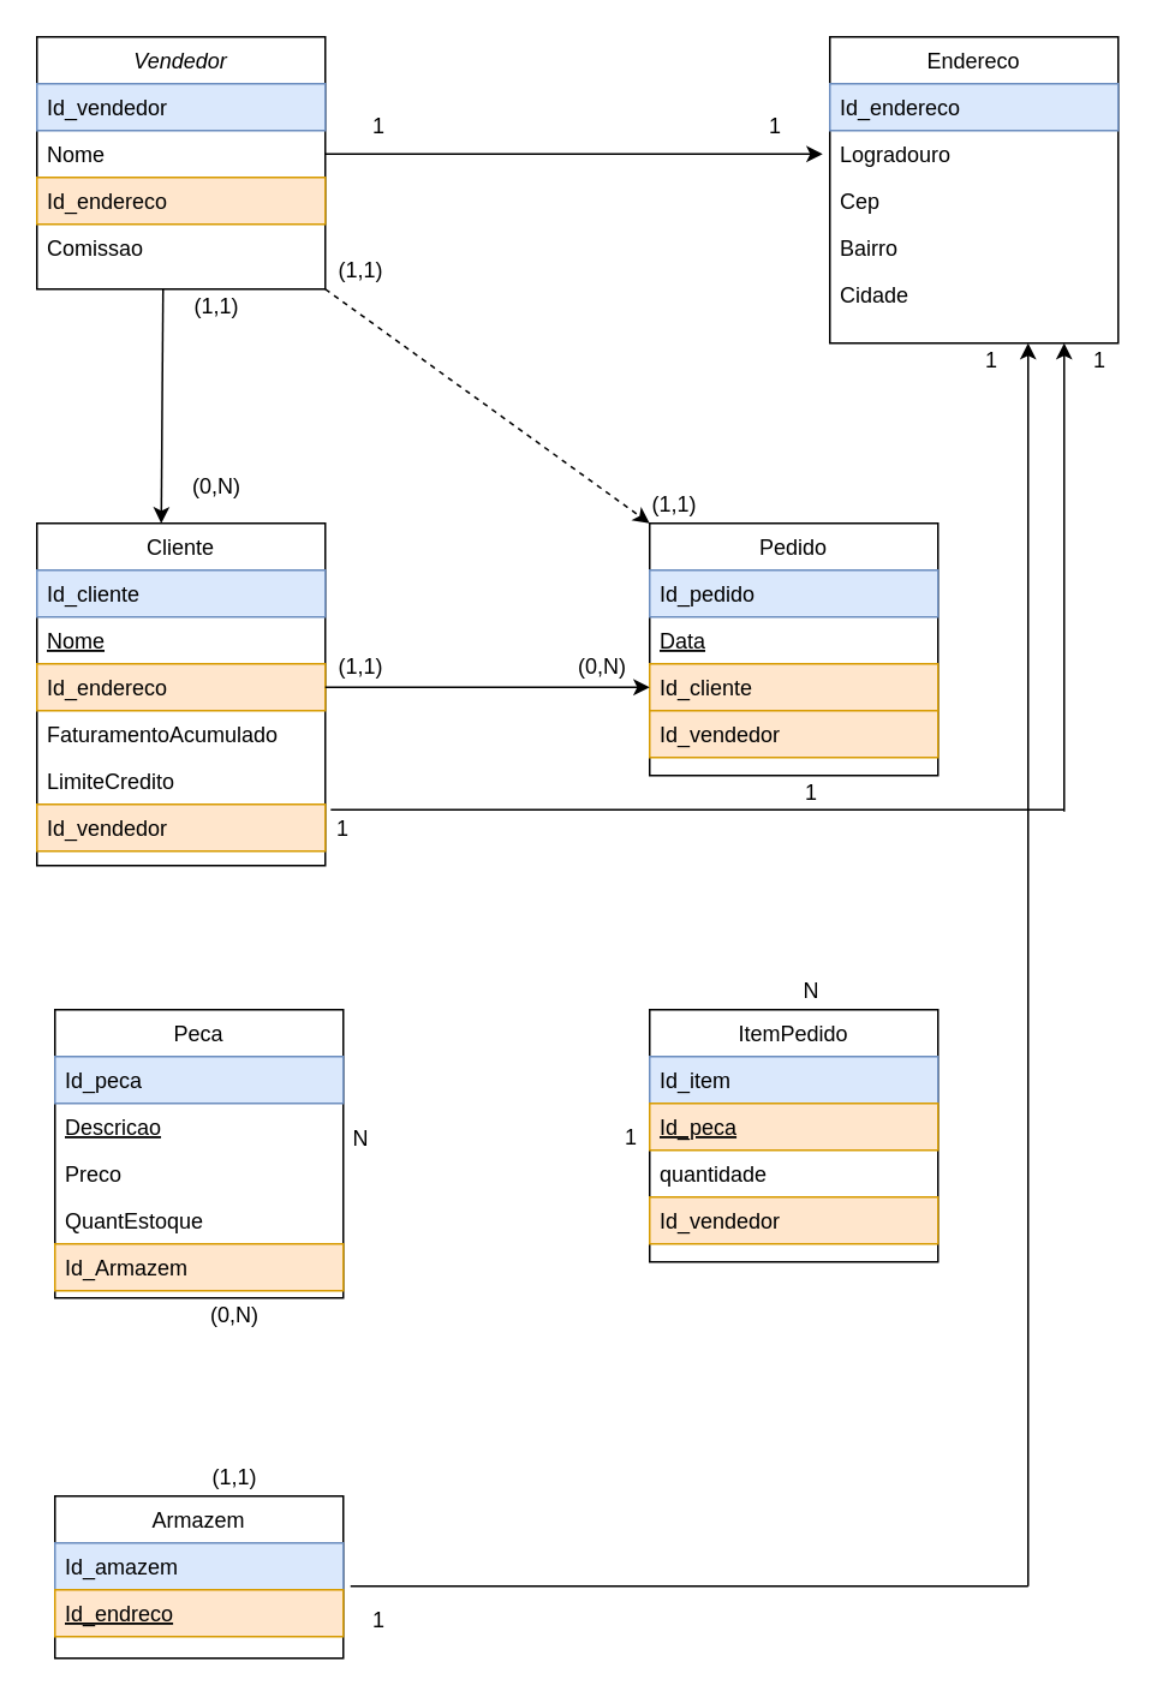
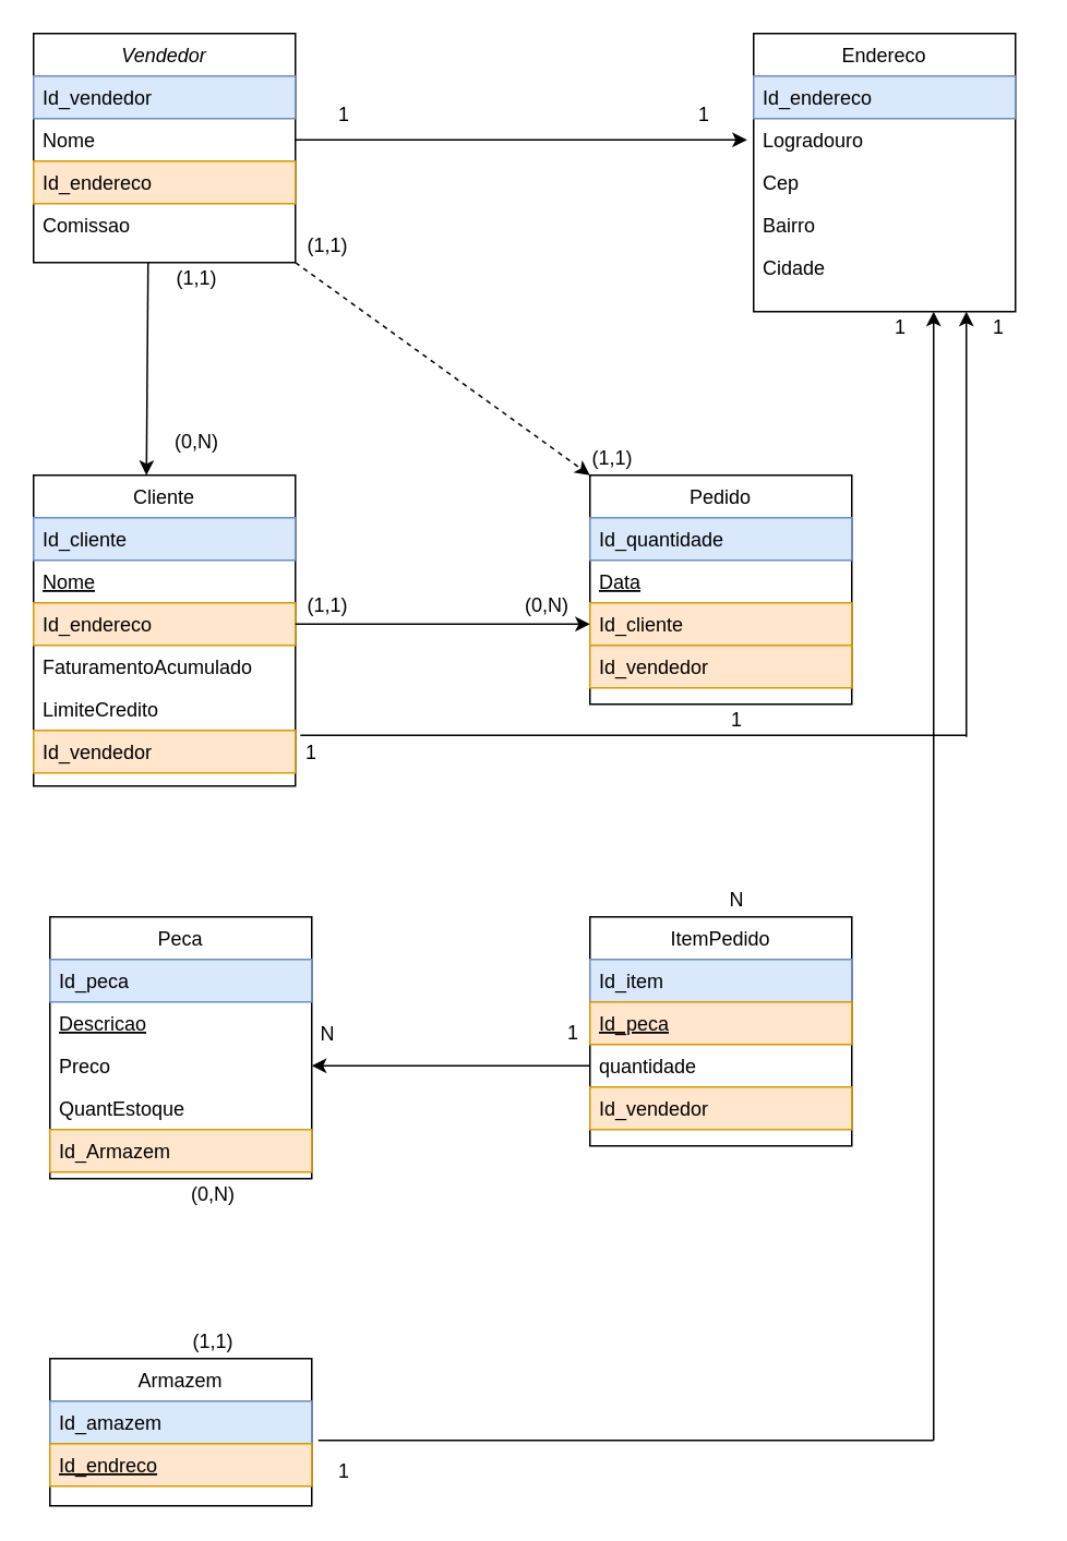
- <mxCell id="23" value="Id_pedido" style="text;align=left;verticalAlign=top;spacingLeft=4;spacingRight=4;overflow=hidden;rotatable=0;points=[[0,0.5],[1,0.5]];portConstraint=eastwest;rounded=0;shadow=0;html=0;fillColor=#dae8fc;strokeColor=#6c8ebf;" vertex="1" parent="22"><mxGeometry y="26" width="160" height="26" as="geometry" /></mxCell>
+ <mxCell id="23" value="Id_quantidade" style="text;align=left;verticalAlign=top;spacingLeft=4;spacingRight=4;overflow=hidden;rotatable=0;points=[[0,0.5],[1,0.5]];portConstraint=eastwest;rounded=0;shadow=0;html=0;fillColor=#dae8fc;strokeColor=#6c8ebf;" vertex="1" parent="22"><mxGeometry y="26" width="160" height="26" as="geometry" /></mxCell>
+ <mxCell id="56" value="" style="endArrow=classic;html=1;exitX=0;exitY=0.5;exitDx=0;exitDy=0;entryX=1;entryY=0.5;entryDx=0;entryDy=0;" edge="1" parent="1" source="44" target="52"><mxGeometry width="50" height="50" relative="1" as="geometry"><mxPoint x="350" y="500" as="sourcePoint" /><mxPoint x="400" y="450" as="targetPoint" /></mxGeometry></mxCell>
